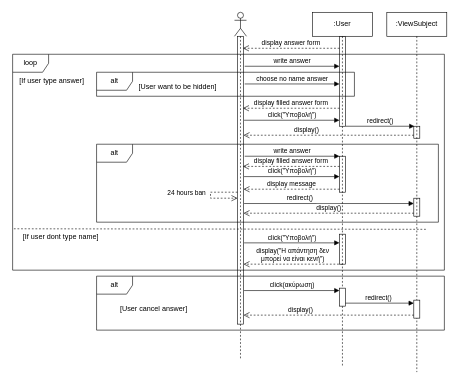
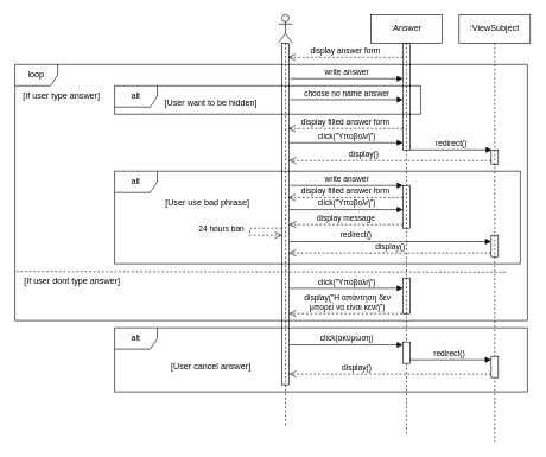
- <mxCell id="33" value=":User" style="shape=umlLifeline;perimeter=lifelinePerimeter;whiteSpace=wrap;html=1;container=1;dropTarget=0;collapsible=0;recursiveResize=0;outlineConnect=0;portConstraint=eastwest;newEdgeStyle={&quot;curved&quot;:0,&quot;rounded&quot;:0};" vertex="1" parent="1"><mxGeometry x="520" y="20" width="100" height="590" as="geometry" /></mxCell>
+ <mxCell id="33" value=":Answer" style="shape=umlLifeline;perimeter=lifelinePerimeter;whiteSpace=wrap;html=1;container=1;dropTarget=0;collapsible=0;recursiveResize=0;outlineConnect=0;portConstraint=eastwest;newEdgeStyle={&quot;curved&quot;:0,&quot;rounded&quot;:0};" vertex="1" parent="1"><mxGeometry x="520" y="20" width="100" height="590" as="geometry" /></mxCell>
+ <mxCell id="18" value="[User use bad phrase]" style="text;html=1;align=center;verticalAlign=middle;resizable=0;points=[];autosize=1;strokeColor=none;fillColor=none;" vertex="1" parent="1"><mxGeometry x="220" y="270" width="140" height="30" as="geometry" /></mxCell>
- <mxCell id="26" value="[If user dont type name]" style="text;html=1;align=center;verticalAlign=middle;resizable=0;points=[];autosize=1;strokeColor=none;fillColor=none;" vertex="1" parent="1"><mxGeometry x="20" y="380" width="160" height="30" as="geometry" /></mxCell>
+ <mxCell id="26" value="[If user dont type answer]" style="text;html=1;align=center;verticalAlign=middle;resizable=0;points=[];autosize=1;strokeColor=none;fillColor=none;" vertex="1" parent="1"><mxGeometry x="20" y="380" width="160" height="30" as="geometry" /></mxCell>
- <mxCell id="36" value="[User cancel answer]" style="text;html=1;align=center;verticalAlign=middle;resizable=0;points=[];autosize=1;strokeColor=none;fillColor=none;" vertex="1" parent="1"><mxGeometry x="185" y="500" width="140" height="30" as="geometry" /></mxCell>
+ <mxCell id="36" value="[User cancel answer]" style="text;html=1;align=center;verticalAlign=middle;resizable=0;points=[];autosize=1;strokeColor=none;fillColor=none;" vertex="1" parent="1"><mxGeometry x="225" y="500" width="140" height="30" as="geometry" /></mxCell>
